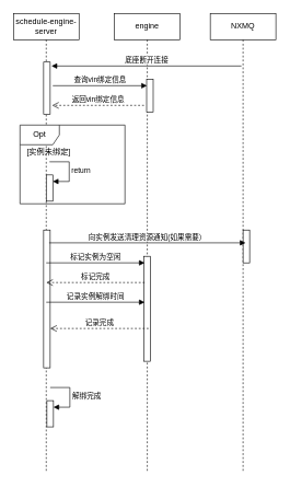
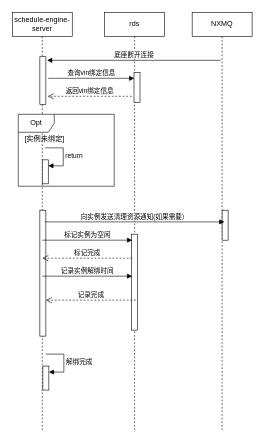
- <mxCell id="7" value="engine" style="shape=umlLifeline;perimeter=lifelinePerimeter;whiteSpace=wrap;html=1;container=1;dropTarget=0;collapsible=0;recursiveResize=0;outlineConnect=0;portConstraint=eastwest;newEdgeStyle={&quot;curved&quot;:0,&quot;rounded&quot;:0};" parent="1" vertex="1"><mxGeometry x="174" y="20" width="100" height="700" as="geometry" /></mxCell>
+ <mxCell id="7" value="rds" style="shape=umlLifeline;perimeter=lifelinePerimeter;whiteSpace=wrap;html=1;container=1;dropTarget=0;collapsible=0;recursiveResize=0;outlineConnect=0;portConstraint=eastwest;newEdgeStyle={&quot;curved&quot;:0,&quot;rounded&quot;:0};" parent="1" vertex="1"><mxGeometry x="174" y="20" width="100" height="700" as="geometry" /></mxCell>
